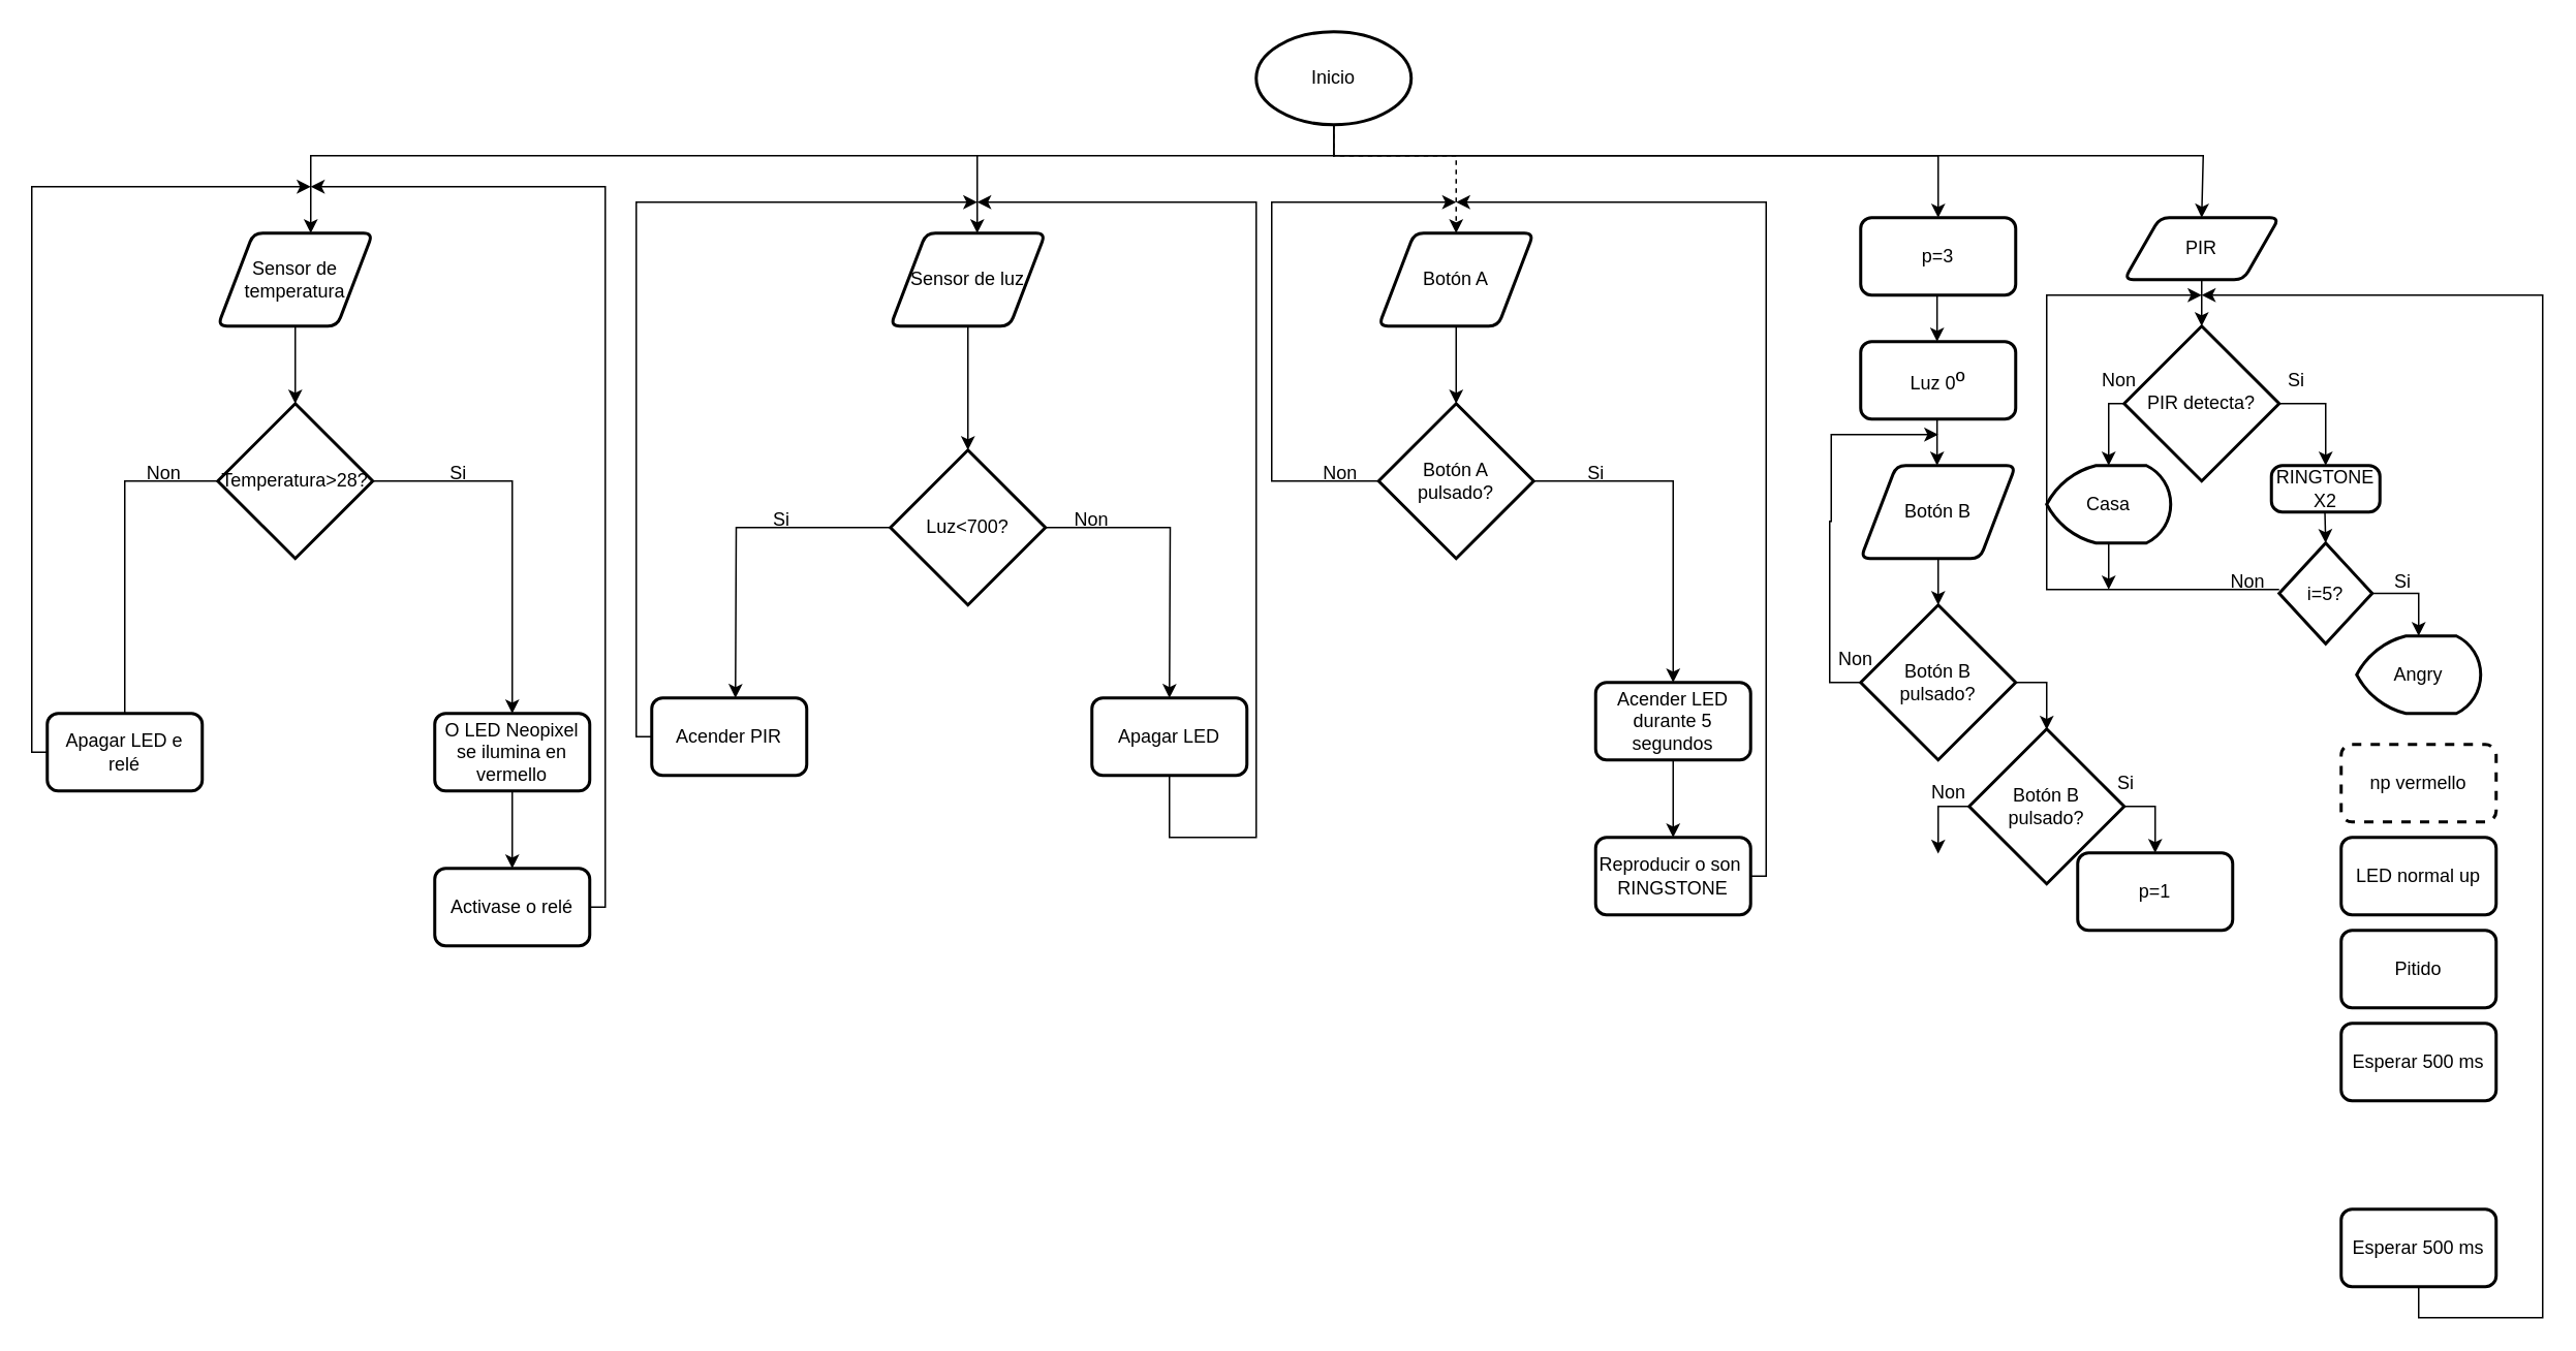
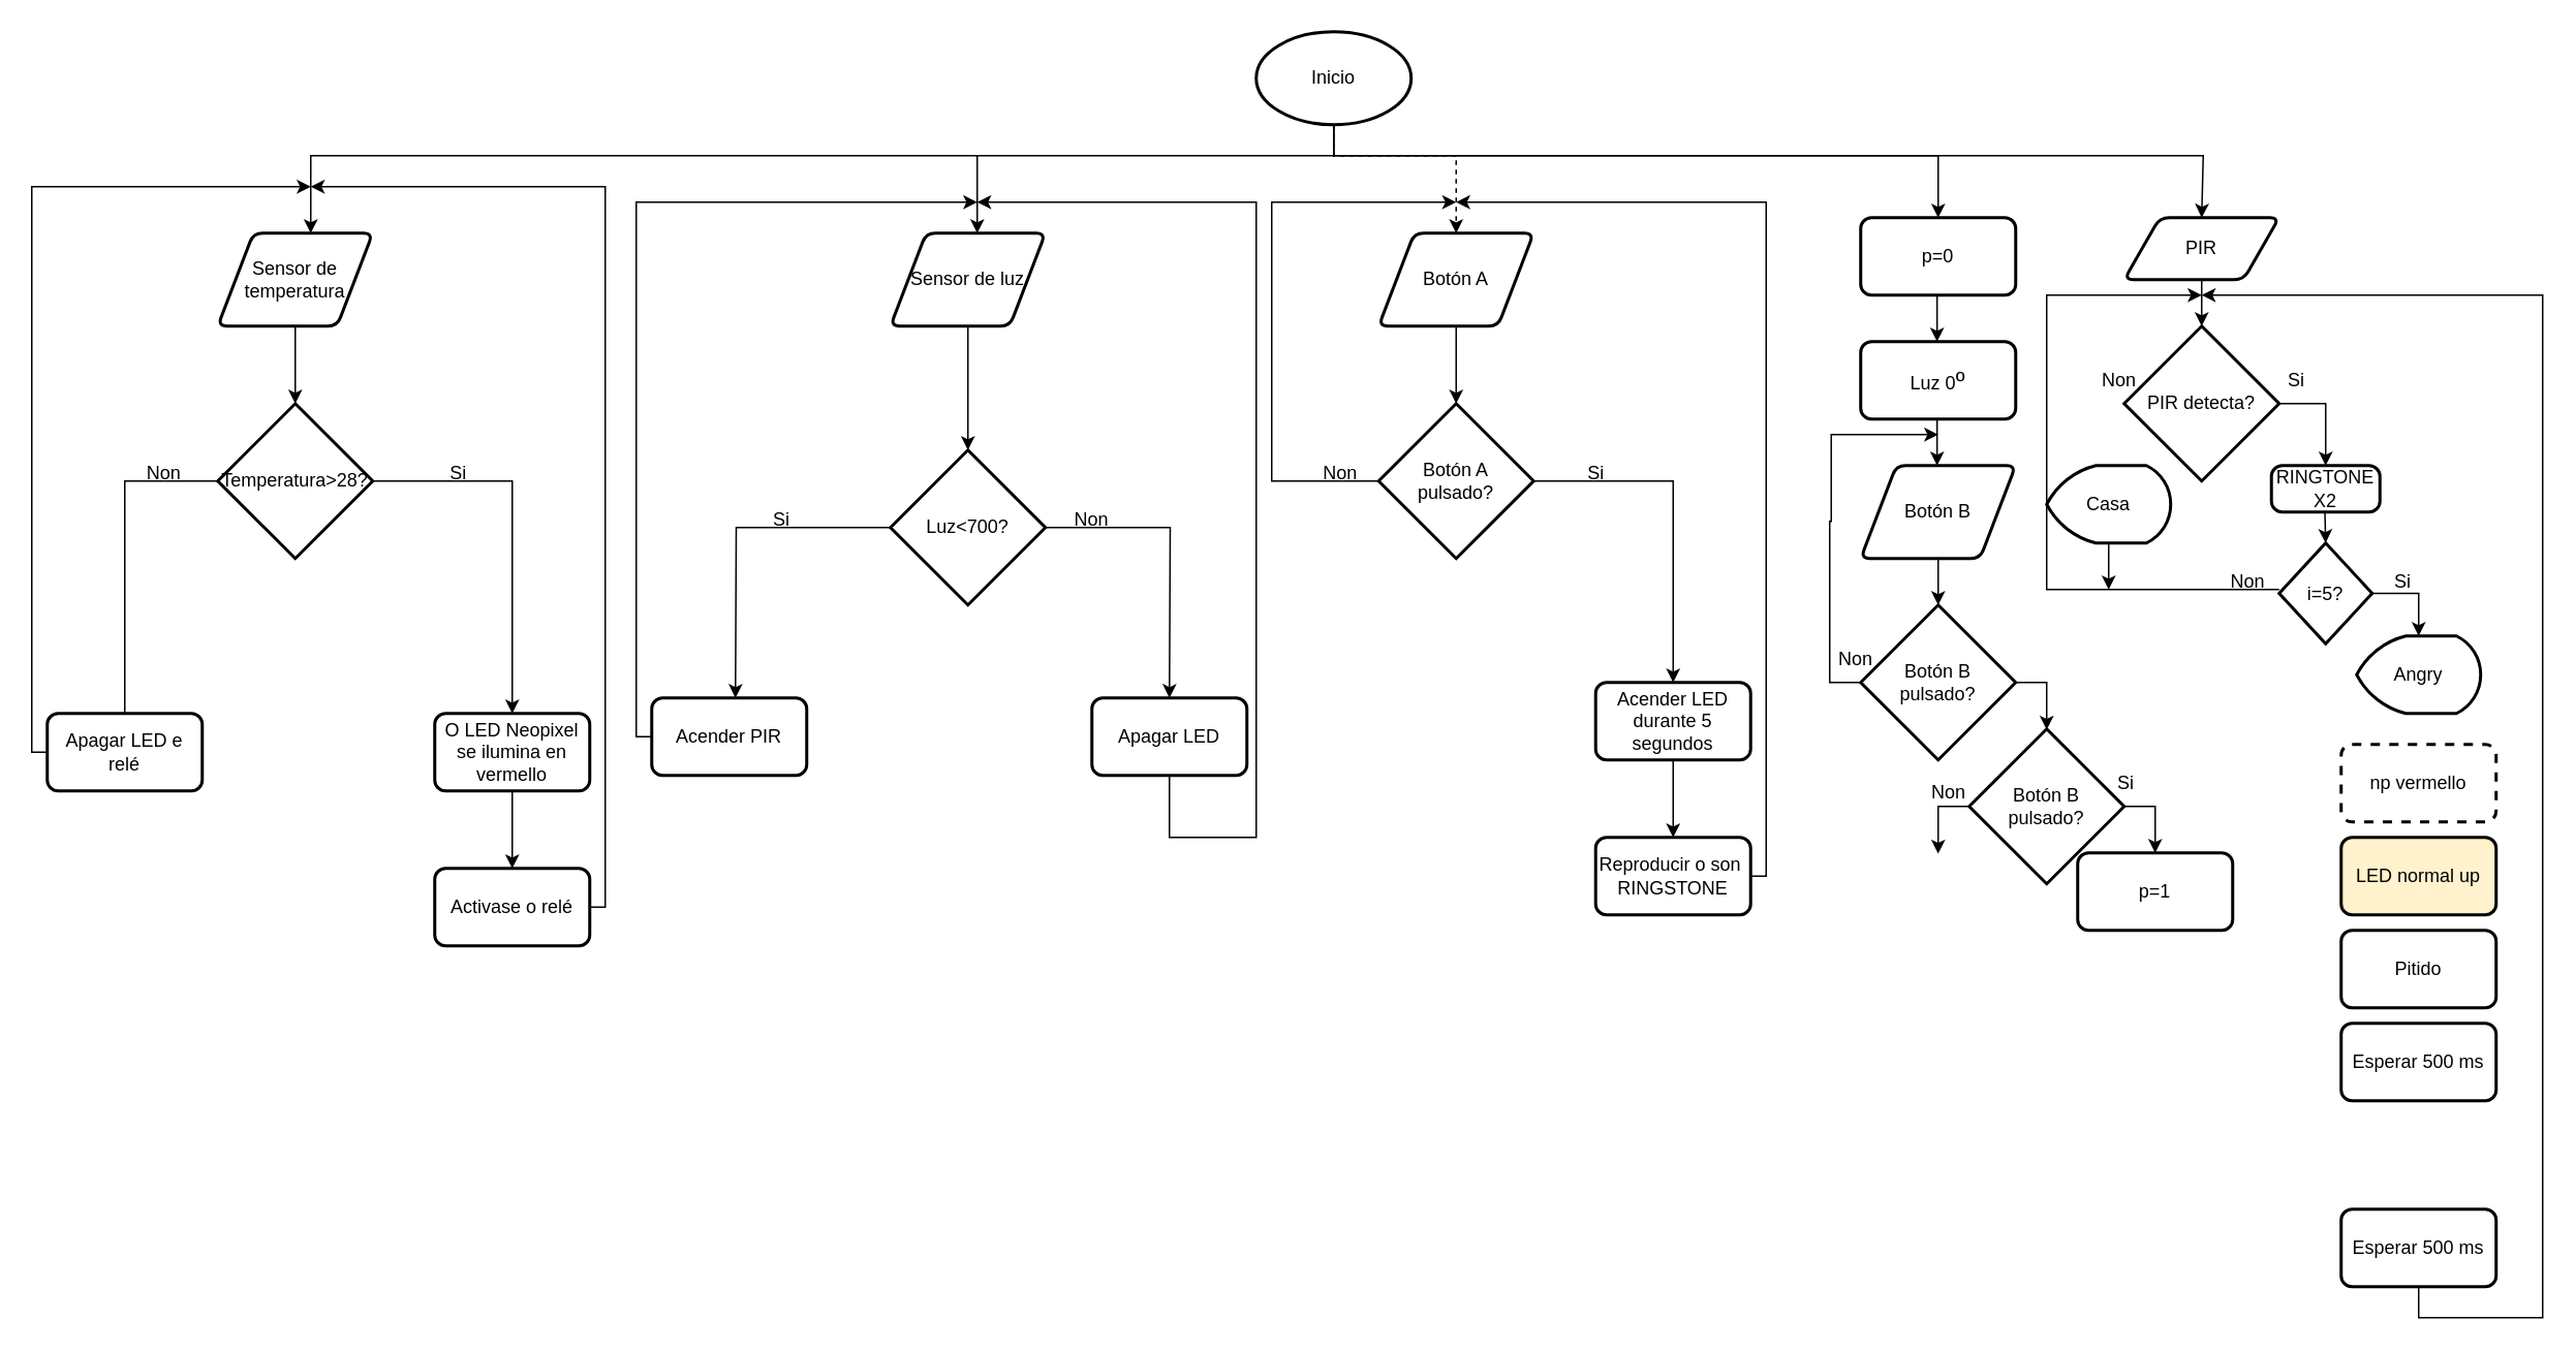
- <mxCell id="50" value="p=3" style="rounded=1;whiteSpace=wrap;html=1;absoluteArcSize=1;arcSize=14;strokeWidth=2;" parent="1" vertex="1"><mxGeometry x="1200" y="140" width="100" height="50" as="geometry" /></mxCell>
+ <mxCell id="50" value="p=0" style="rounded=1;whiteSpace=wrap;html=1;absoluteArcSize=1;arcSize=14;strokeWidth=2;" parent="1" vertex="1"><mxGeometry x="1200" y="140" width="100" height="50" as="geometry" /></mxCell>
- <mxCell id="61" style="edgeStyle=orthogonalEdgeStyle;rounded=0;orthogonalLoop=1;jettySize=auto;html=1;" parent="1" source="63" edge="1" target="77"><mxGeometry relative="1" as="geometry"><mxPoint x="1350" y="300" as="targetPoint" /><Array as="points"><mxPoint x="1360" y="260" /></Array></mxGeometry></mxCell>
- <mxCell id="71" value="LED normal up" style="rounded=1;whiteSpace=wrap;html=1;absoluteArcSize=1;arcSize=14;strokeWidth=2;" vertex="1" parent="1"><mxGeometry x="1510" y="540" width="100" height="50" as="geometry" /></mxCell>
+ <mxCell id="71" value="LED normal up" style="rounded=1;whiteSpace=wrap;html=1;absoluteArcSize=1;arcSize=14;strokeWidth=2;fillColor=#fff2cc;" vertex="1" parent="1"><mxGeometry x="1510" y="540" width="100" height="50" as="geometry" /></mxCell>
